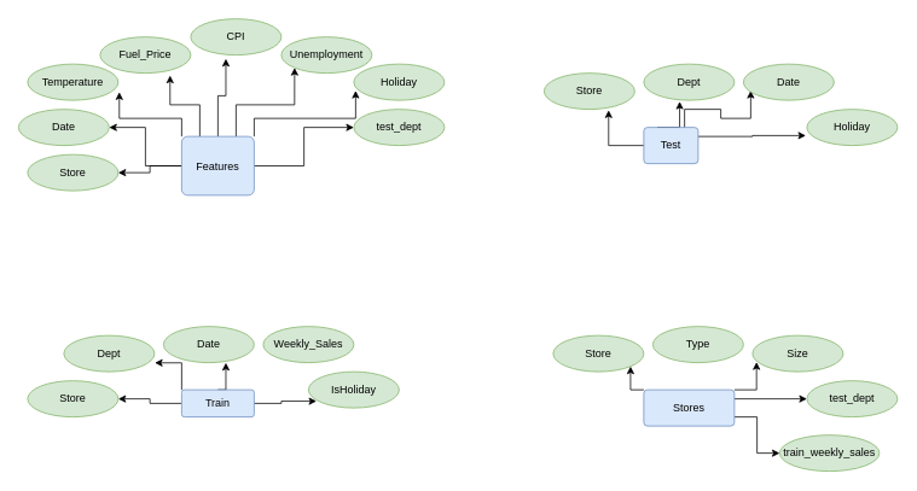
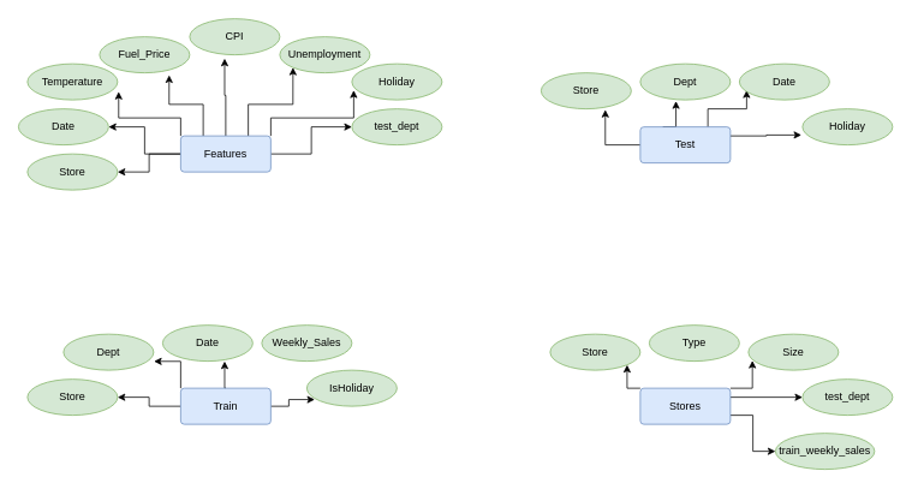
- <mxCell id="16" value="Test" style="rounded=1;arcSize=10;whiteSpace=wrap;html=1;align=center;fillColor=#dae8fc;strokeColor=#6c8ebf;" vertex="1" parent="1"><mxGeometry x="710" y="140" width="60" height="40" as="geometry" /></mxCell>
+ <mxCell id="16" value="Test" style="rounded=1;arcSize=10;whiteSpace=wrap;html=1;align=center;fillColor=#dae8fc;strokeColor=#6c8ebf;" vertex="1" parent="1"><mxGeometry x="710" y="140" width="100" height="40" as="geometry" /></mxCell>
- <mxCell id="25" value="Features" style="rounded=1;arcSize=10;whiteSpace=wrap;html=1;align=center;fillColor=#dae8fc;strokeColor=#6c8ebf;" vertex="1" parent="1"><mxGeometry x="200" y="150" width="80" height="65" as="geometry" /></mxCell>
+ <mxCell id="25" value="Features" style="rounded=1;arcSize=10;whiteSpace=wrap;html=1;align=center;fillColor=#dae8fc;strokeColor=#6c8ebf;" vertex="1" parent="1"><mxGeometry x="200" y="150" width="100" height="40" as="geometry" /></mxCell>
- <mxCell id="6" value="Train" style="rounded=1;arcSize=10;whiteSpace=wrap;html=1;align=center;fillColor=#dae8fc;strokeColor=#6c8ebf;" vertex="1" parent="1"><mxGeometry x="200" y="430" width="80" height="30" as="geometry" /></mxCell>
+ <mxCell id="6" value="Train" style="rounded=1;arcSize=10;whiteSpace=wrap;html=1;align=center;fillColor=#dae8fc;strokeColor=#6c8ebf;" vertex="1" parent="1"><mxGeometry x="200" y="430" width="100" height="40" as="geometry" /></mxCell>
